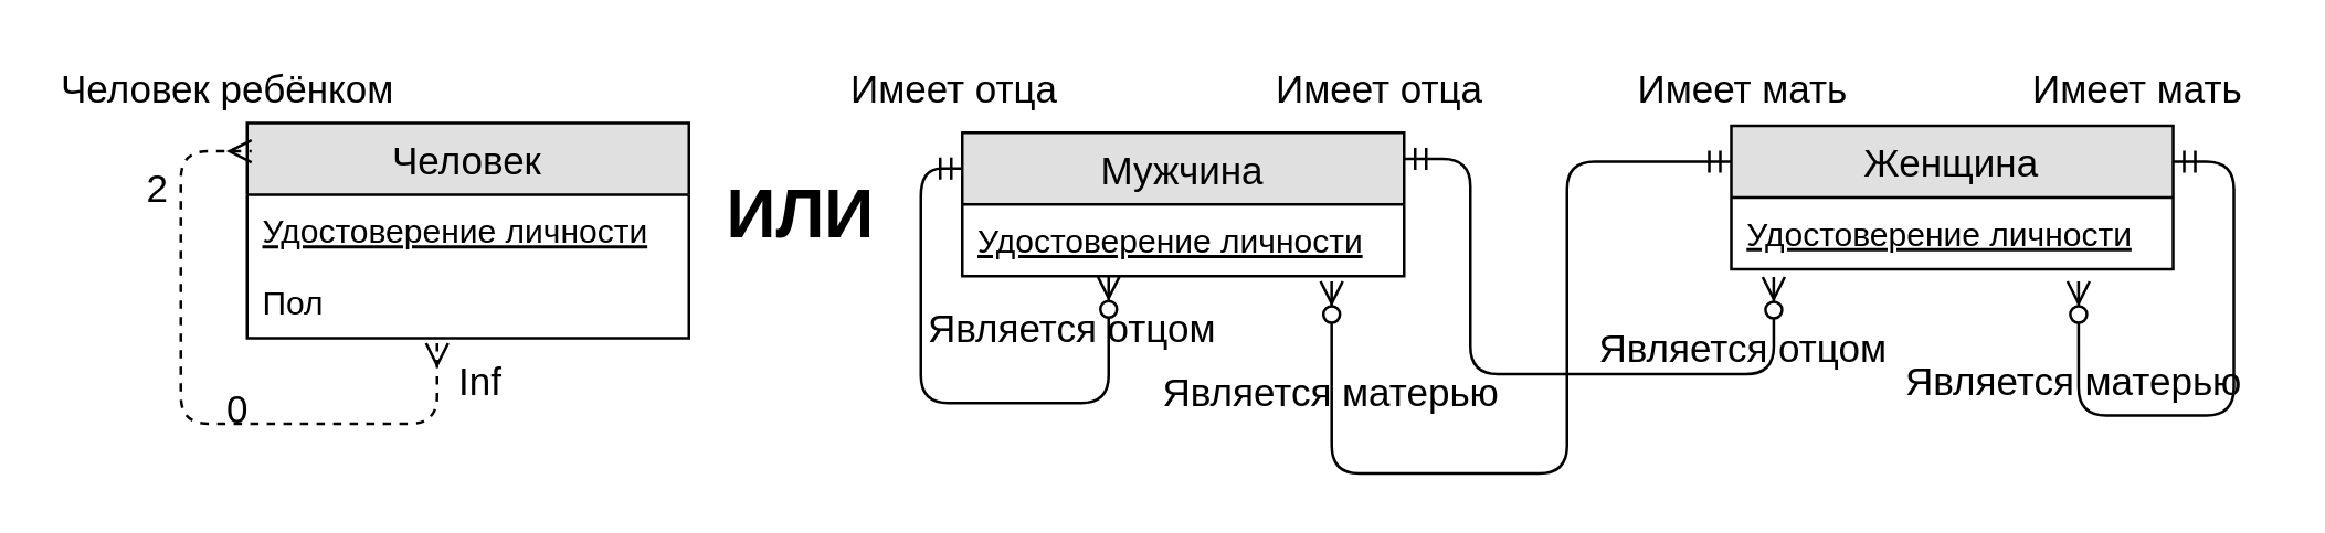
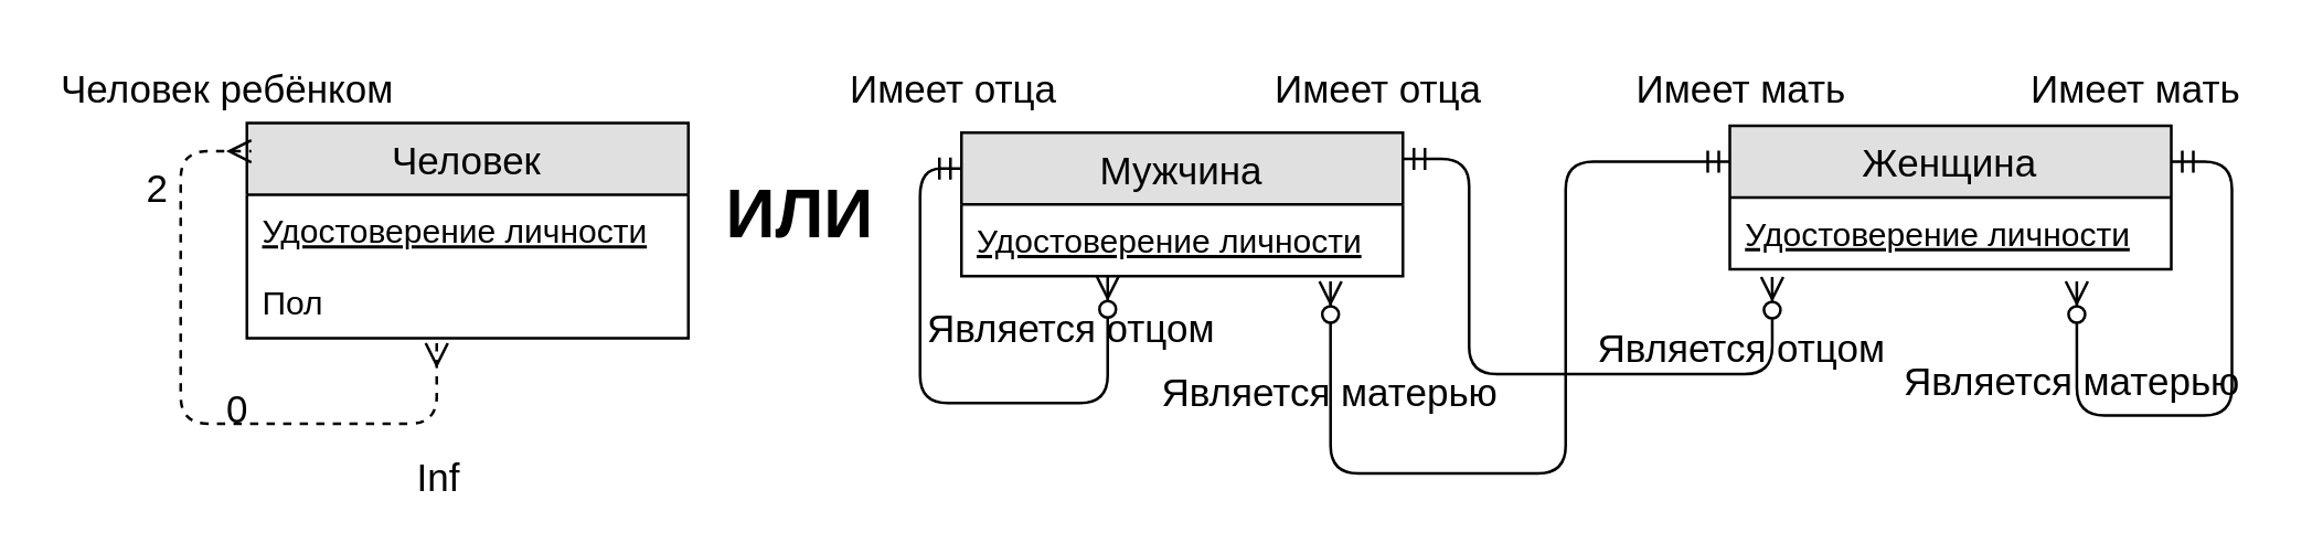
- <mxCell id="9" value="&lt;span style=&quot;font-size: 14px&quot;&gt;Inf&lt;/span&gt;" style="text;html=1;resizable=0;points=[];autosize=1;align=left;verticalAlign=top;spacingTop=-4;" vertex="1" parent="1"><mxGeometry x="163.5" y="127" width="25" height="14" as="geometry" /></mxCell>
+ <mxCell id="9" value="&lt;span style=&quot;font-size: 14px&quot;&gt;Inf&lt;/span&gt;" style="text;html=1;resizable=0;points=[];autosize=1;align=left;verticalAlign=top;spacingTop=-4;" vertex="1" parent="1"><mxGeometry x="148.5" y="162" width="25" height="14" as="geometry" /></mxCell>
